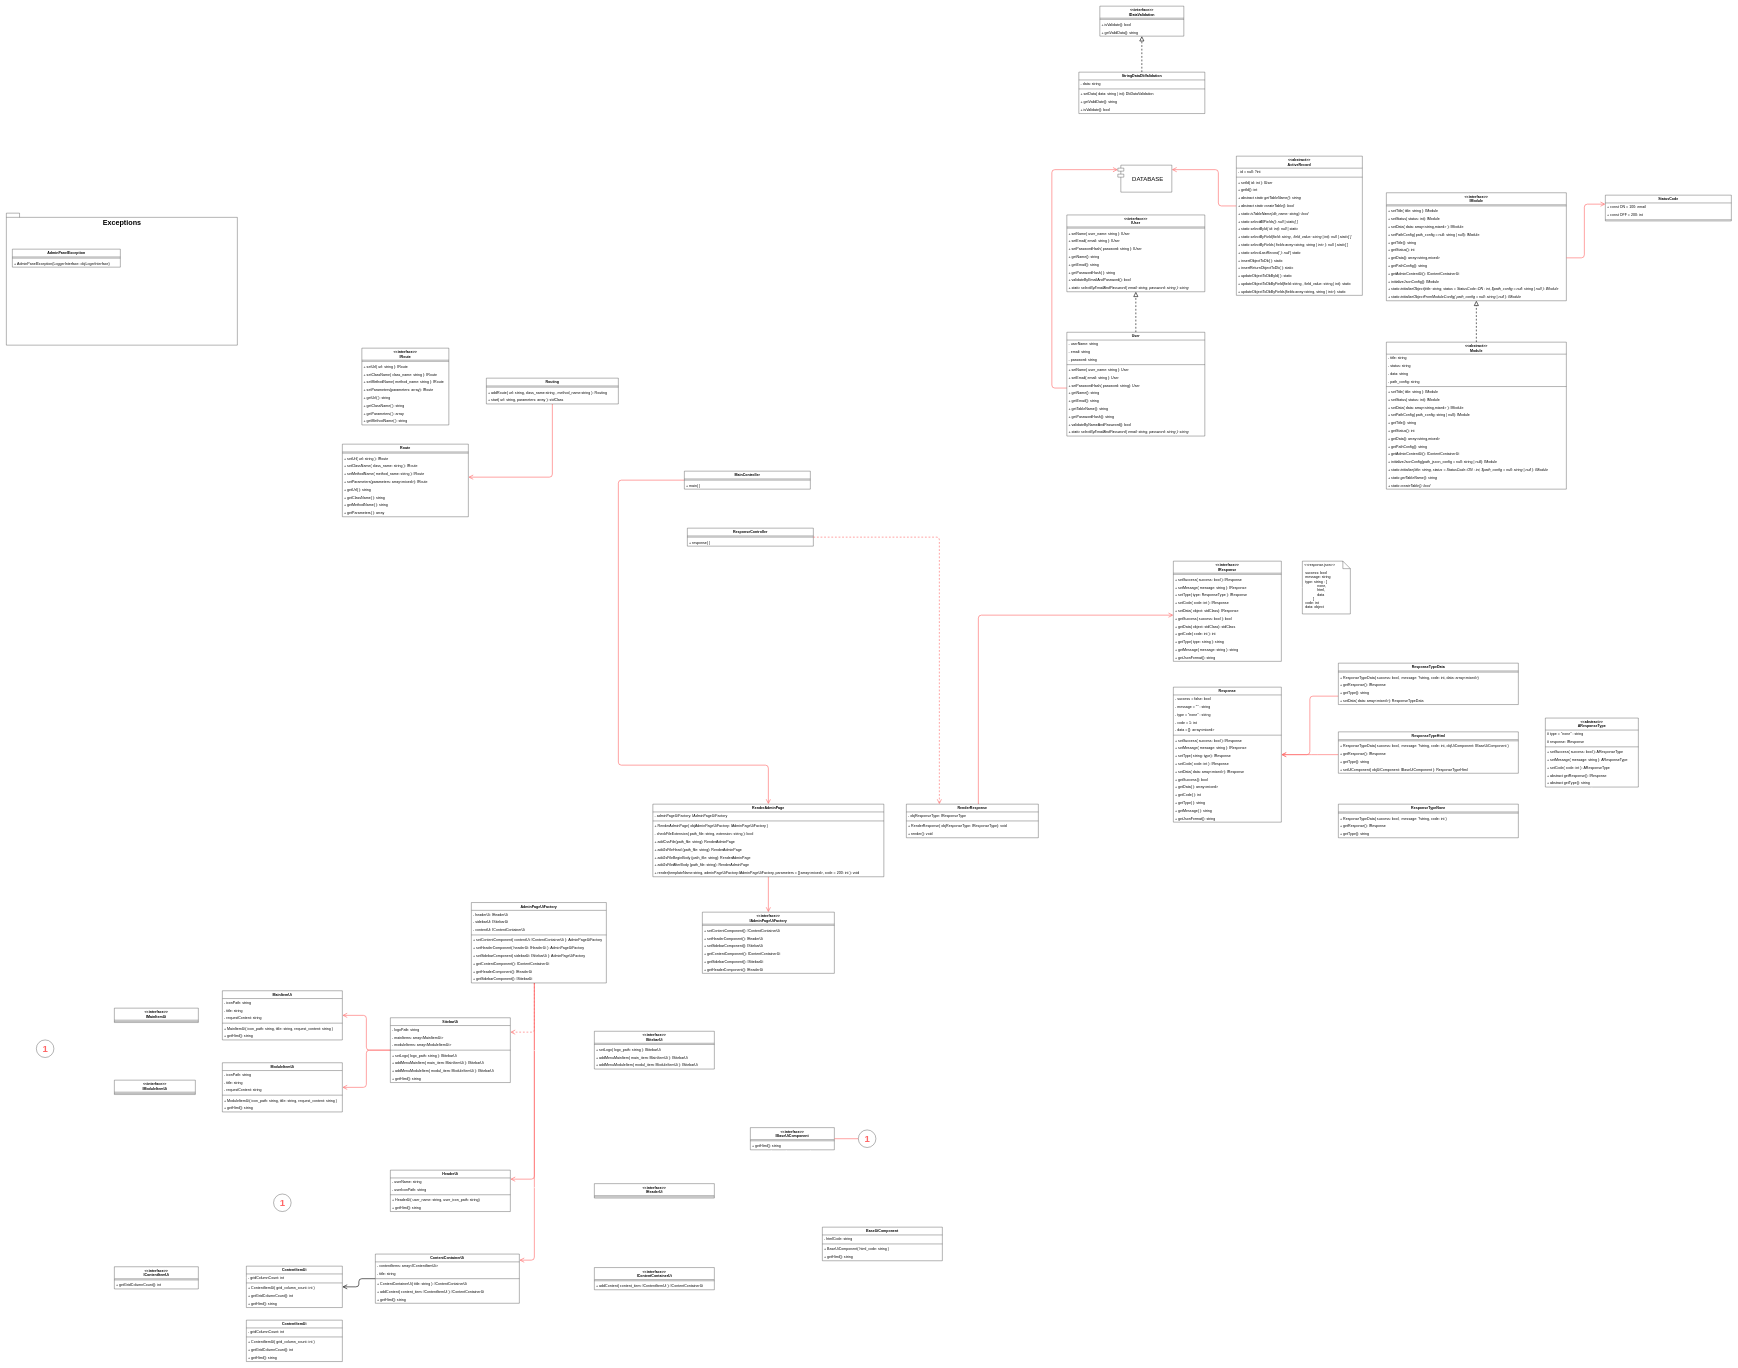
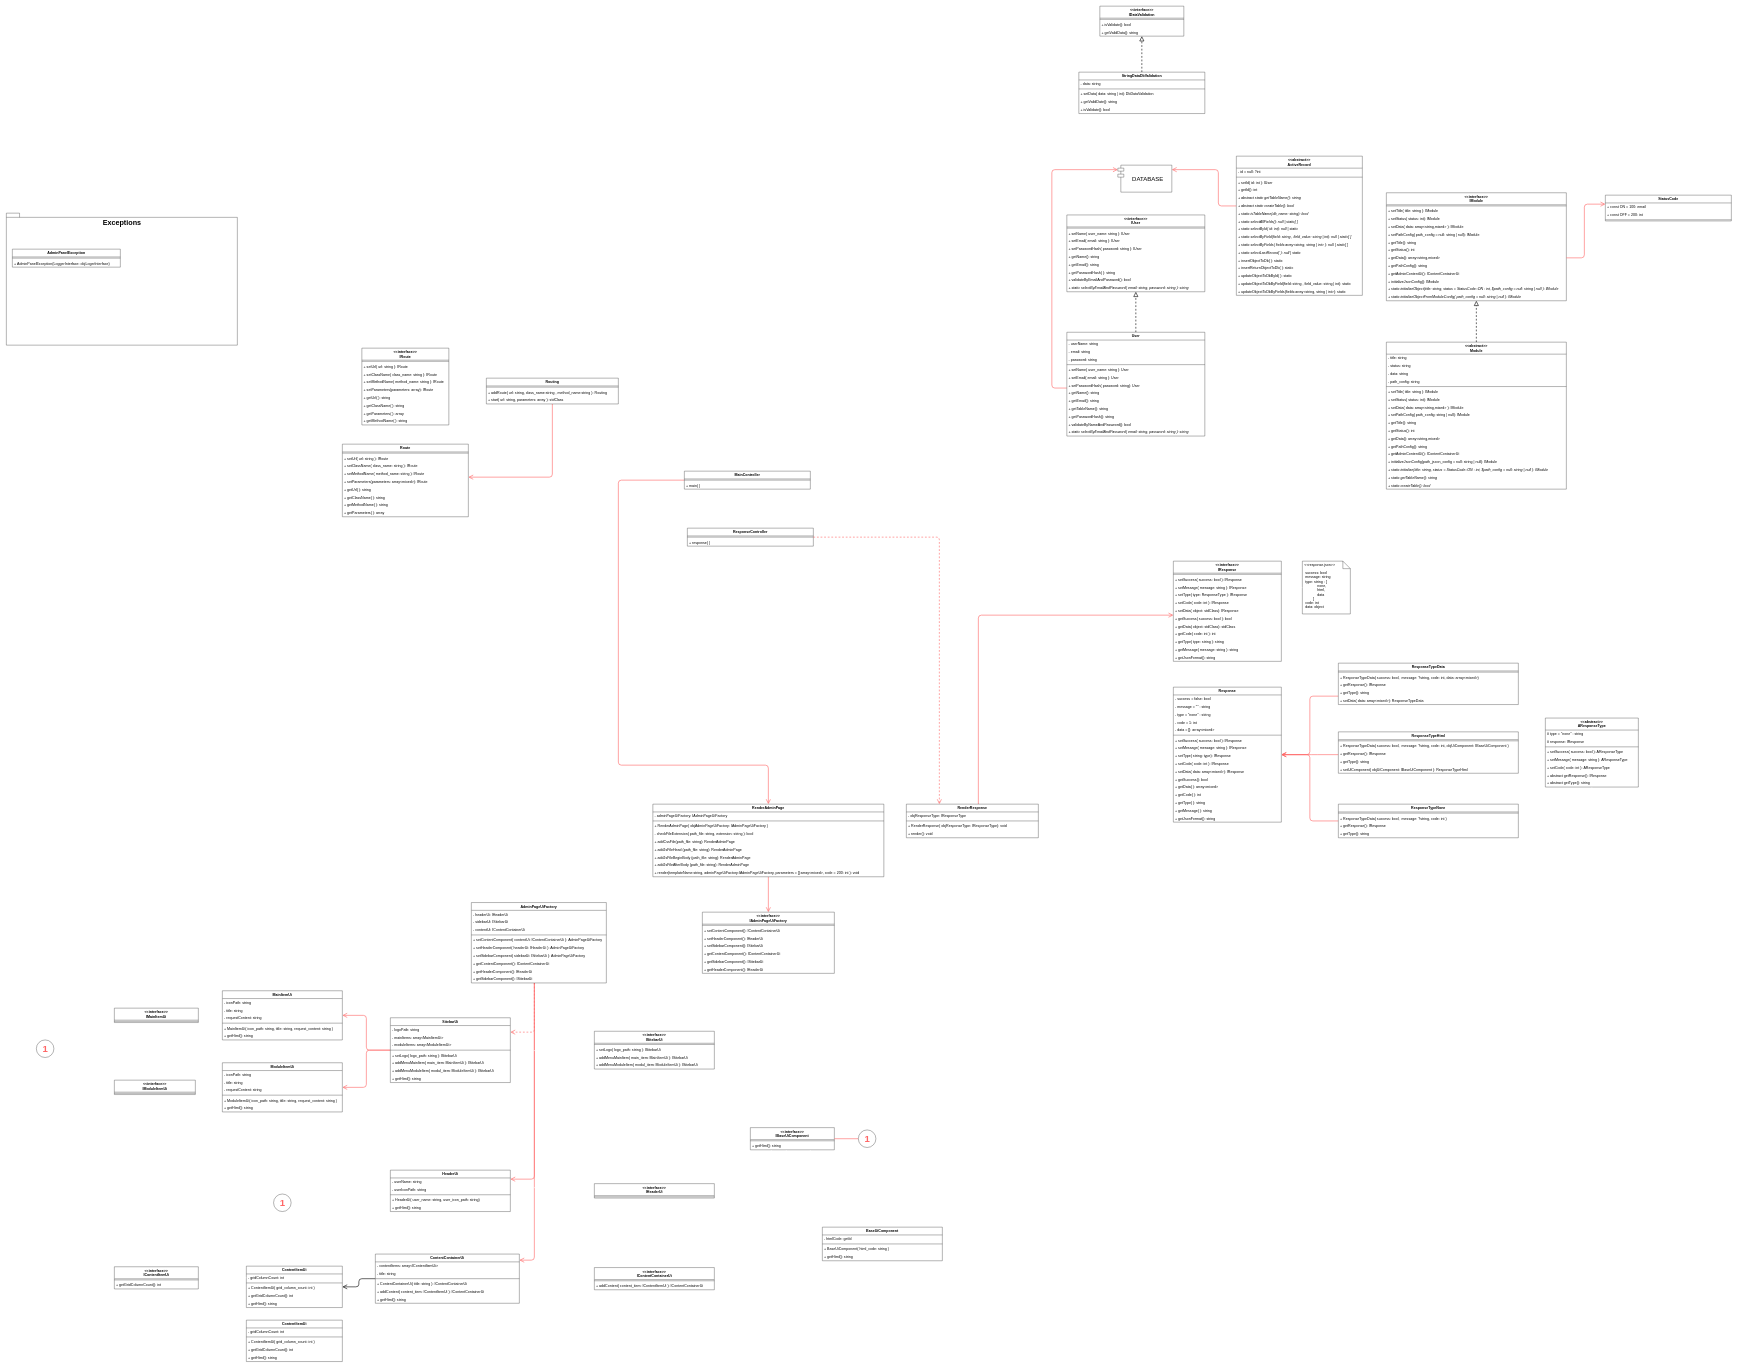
+ <mxCell id="267" style="edgeStyle=orthogonalEdgeStyle;html=1;strokeColor=#FF6666;strokeWidth=2;fontSize=12;endArrow=open;endFill=0;endSize=12;" parent="1" source="268" target="195" edge="1"><mxGeometry relative="1" as="geometry" /></mxCell>
- <mxCell id="61" value="- htmlCode: string  " style="text;strokeColor=none;fillColor=none;align=left;verticalAlign=top;spacingLeft=4;spacingRight=4;overflow=hidden;rotatable=0;points=[[0,0.5],[1,0.5]];portConstraint=eastwest;" parent="60" vertex="1"><mxGeometry y="26" width="400" height="26" as="geometry" /></mxCell>
+ <mxCell id="61" value="- htmlCode: getId  " style="text;strokeColor=none;fillColor=none;align=left;verticalAlign=top;spacingLeft=4;spacingRight=4;overflow=hidden;rotatable=0;points=[[0,0.5],[1,0.5]];portConstraint=eastwest;" parent="60" vertex="1"><mxGeometry y="26" width="400" height="26" as="geometry" /></mxCell>
